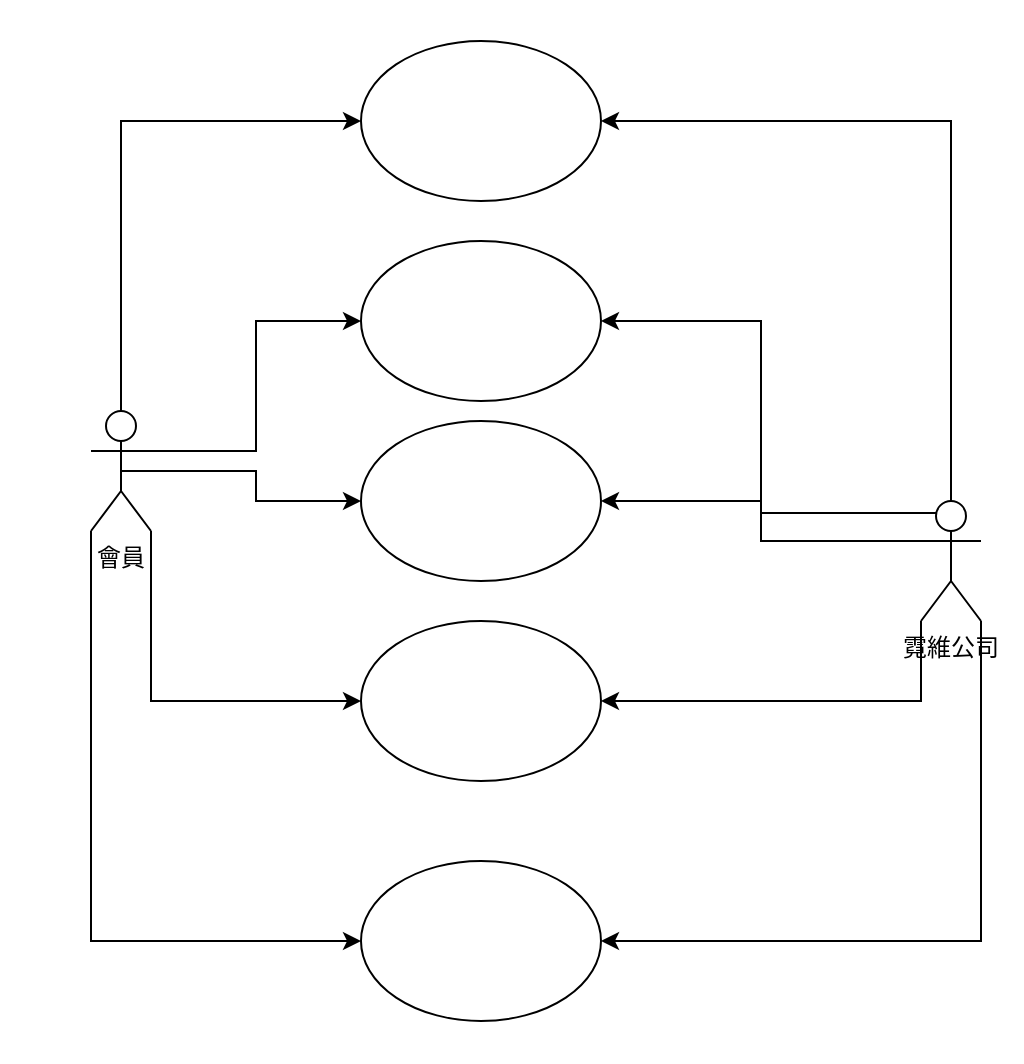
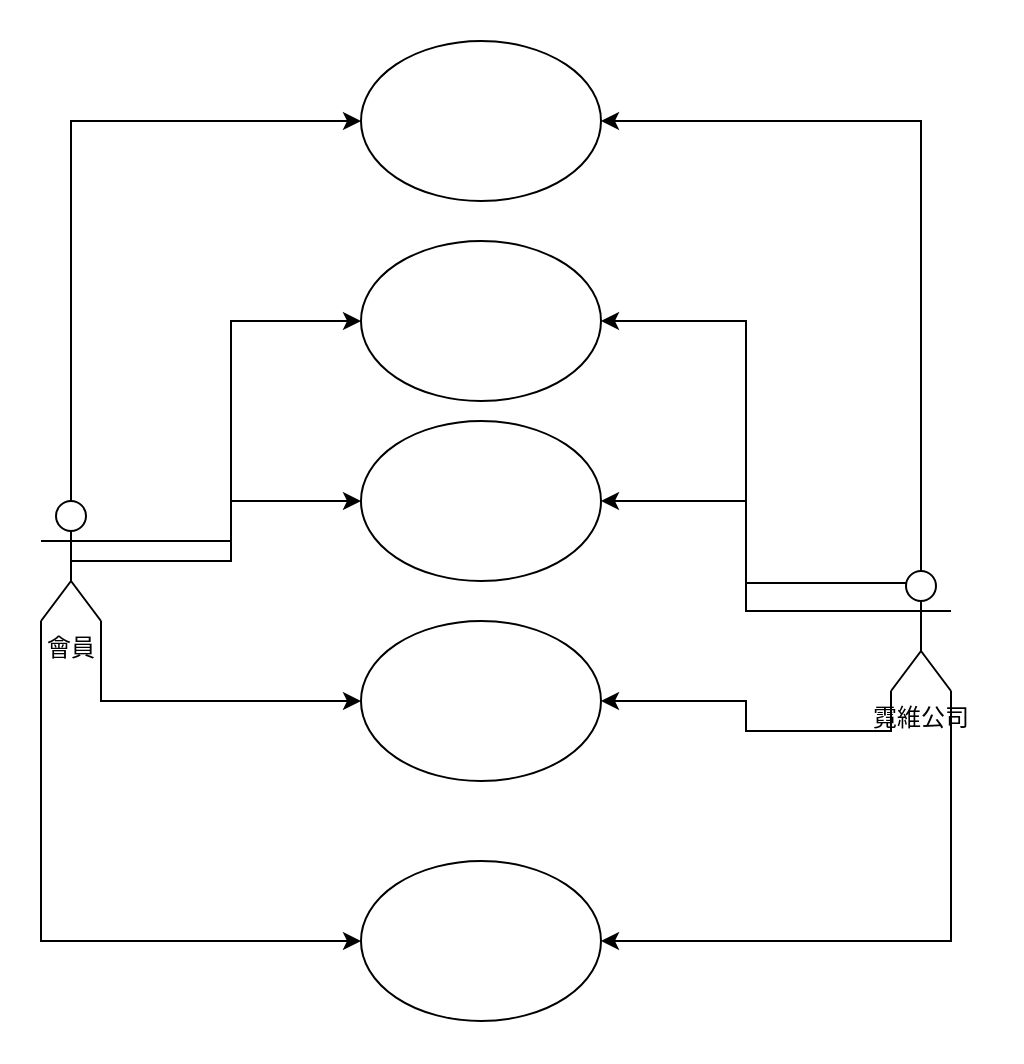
- <mxCell id="7" value="會員" style="shape=umlActor;verticalLabelPosition=bottom;verticalAlign=top;html=1;outlineConnect=0;" vertex="1" parent="1"><mxGeometry x="45" y="205" width="30" height="60" as="geometry" /></mxCell>
+ <mxCell id="7" value="會員" style="shape=umlActor;verticalLabelPosition=bottom;verticalAlign=top;html=1;outlineConnect=0;" vertex="1" parent="1"><mxGeometry x="20" y="250" width="30" height="60" as="geometry" /></mxCell>
- <mxCell id="13" value="霓維公司" style="shape=umlActor;verticalLabelPosition=bottom;verticalAlign=top;html=1;outlineConnect=0;" vertex="1" parent="1"><mxGeometry x="460" y="250" width="30" height="60" as="geometry" /></mxCell>
+ <mxCell id="13" value="霓維公司" style="shape=umlActor;verticalLabelPosition=bottom;verticalAlign=top;html=1;outlineConnect=0;" vertex="1" parent="1"><mxGeometry x="445" y="285" width="30" height="60" as="geometry" /></mxCell>
